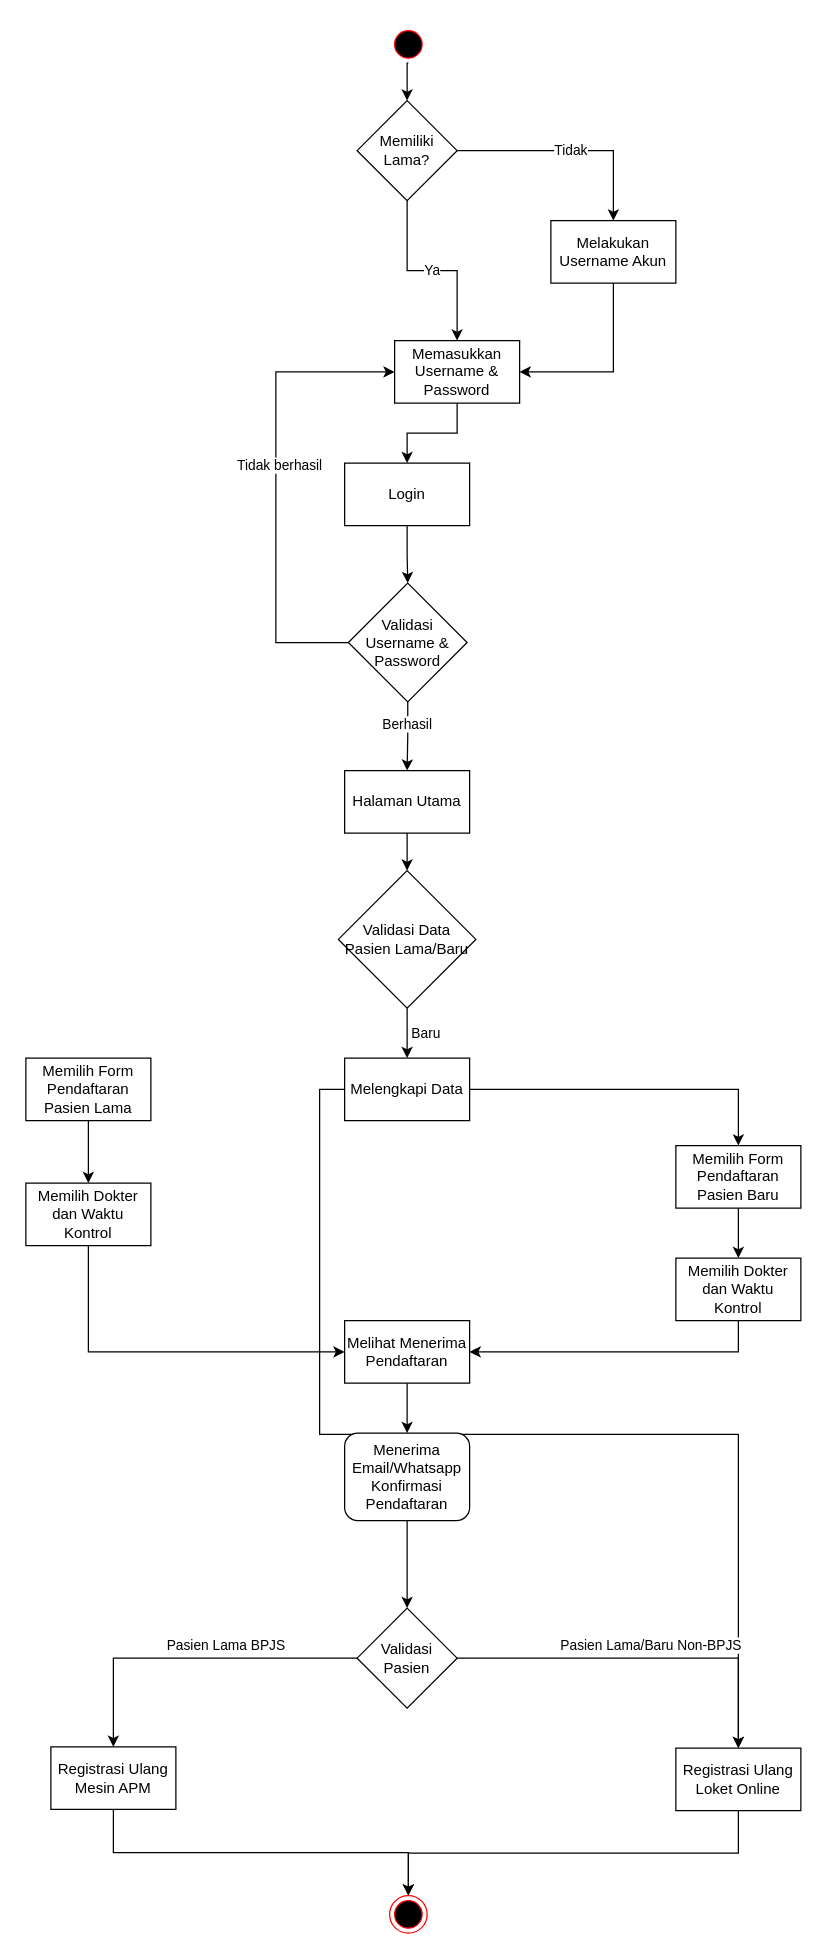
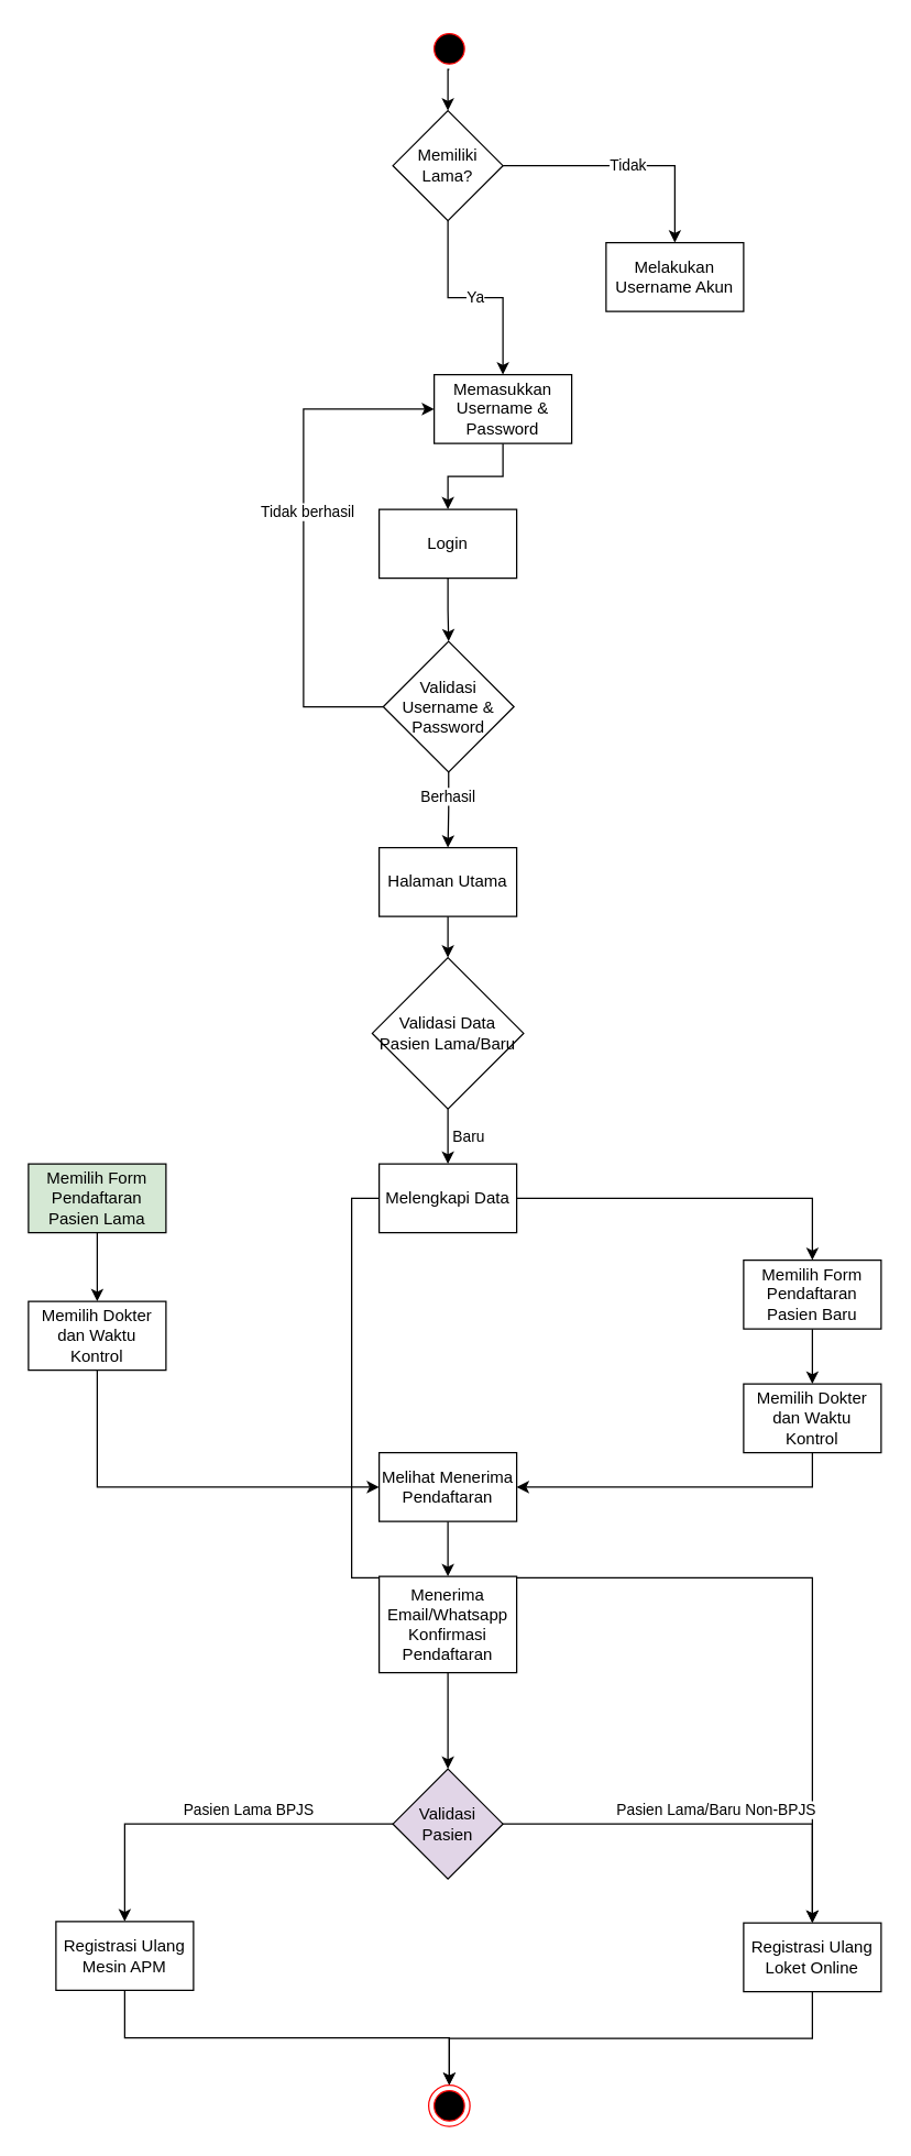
- <mxCell id="13" style="edgeStyle=orthogonalEdgeStyle;rounded=0;orthogonalLoop=1;jettySize=auto;html=1;exitX=0.5;exitY=1;exitDx=0;exitDy=0;entryX=1;entryY=0.5;entryDx=0;entryDy=0;" parent="1" source="14" target="12" edge="1"><mxGeometry relative="1" as="geometry" /></mxCell>
- <mxCell id="18" value="Memilih Form Pendaftaran Pasien Lama" style="html=1;dashed=0;whiteSpace=wrap;" parent="1" vertex="1"><mxGeometry x="20" y="846" width="100" height="50" as="geometry" /></mxCell>
+ <mxCell id="18" value="Memilih Form Pendaftaran Pasien Lama" style="html=1;dashed=0;whiteSpace=wrap;fillColor=#d5e8d4;" parent="1" vertex="1"><mxGeometry x="20" y="846" width="100" height="50" as="geometry" /></mxCell>
- <mxCell id="33" value="Menerima Email/Whatsapp Konfirmasi Pendaftaran" style="html=1;dashed=0;whiteSpace=wrap;rounded=1;" parent="1" vertex="1"><mxGeometry x="275" y="1146" width="100" height="70" as="geometry" /></mxCell>
+ <mxCell id="33" value="Menerima Email/Whatsapp Konfirmasi Pendaftaran" style="html=1;dashed=0;whiteSpace=wrap;" parent="1" vertex="1"><mxGeometry x="275" y="1146" width="100" height="70" as="geometry" /></mxCell>
- <mxCell id="36" value="Validasi Pasien" style="rhombus;whiteSpace=wrap;html=1;" parent="1" vertex="1"><mxGeometry x="285" y="1286" width="80" height="80" as="geometry" /></mxCell>
+ <mxCell id="36" value="Validasi Pasien" style="rhombus;whiteSpace=wrap;html=1;fillColor=#e1d5e7;" parent="1" vertex="1"><mxGeometry x="285" y="1286" width="80" height="80" as="geometry" /></mxCell>
